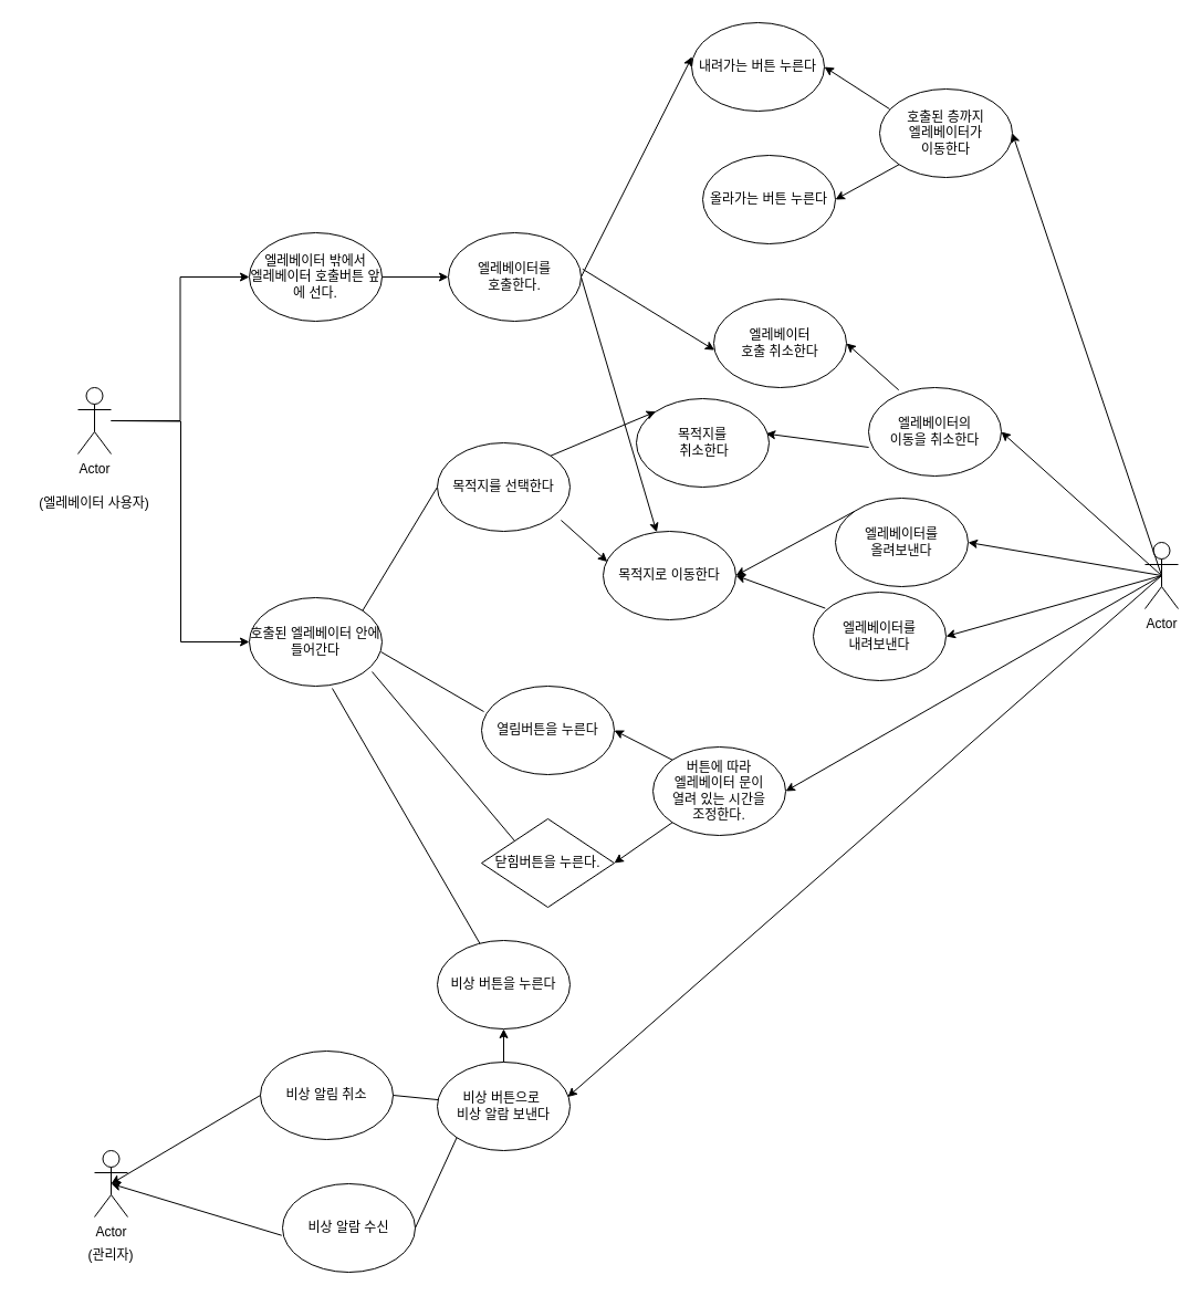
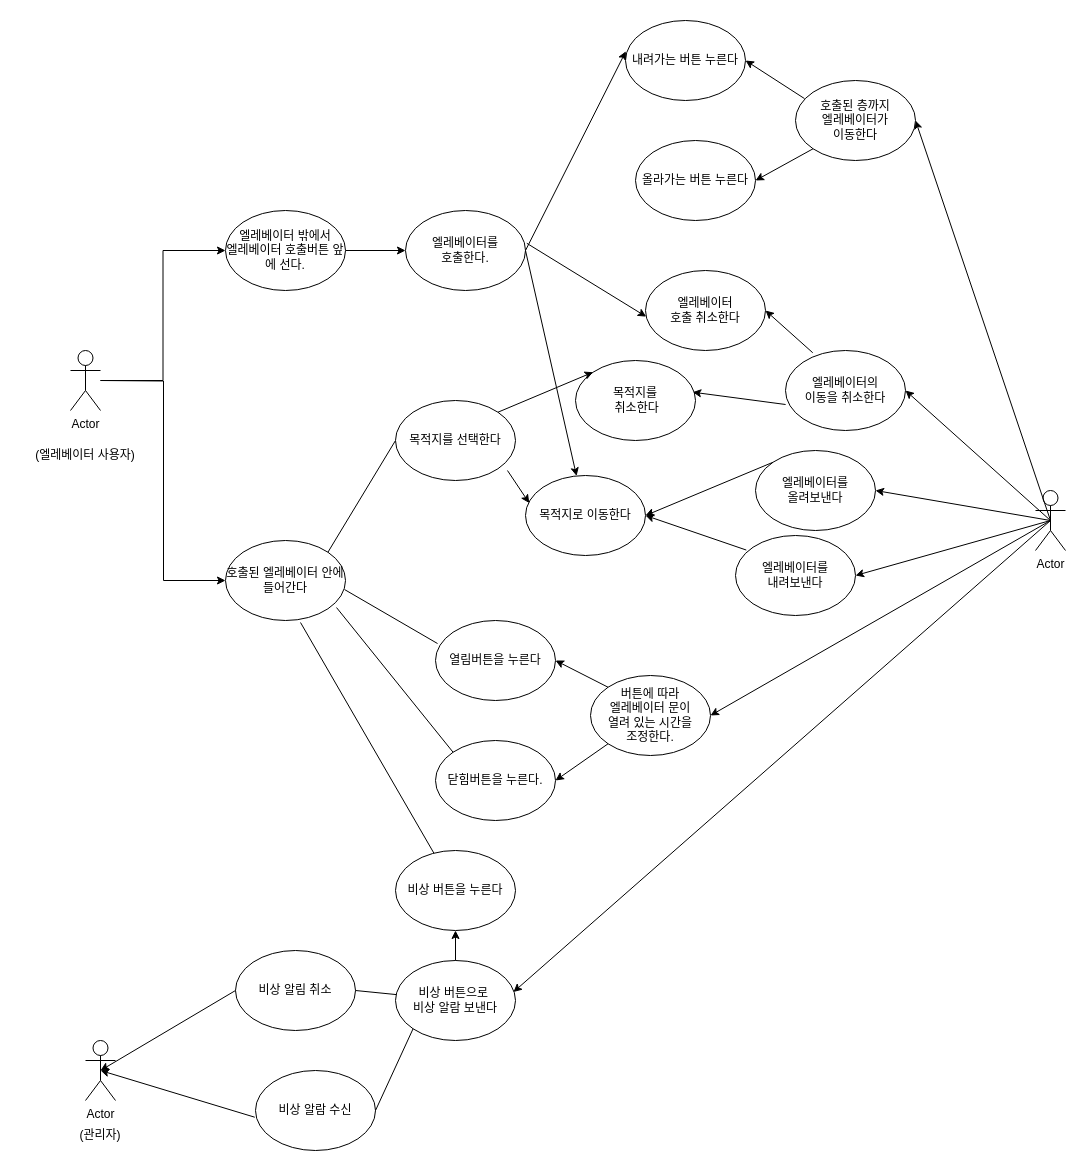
- <mxCell id="11" value="목적지로 이동한다" style="ellipse;whiteSpace=wrap;html=1;" parent="1" vertex="1"><mxGeometry x="545" y="480" width="120" height="80" as="geometry" /></mxCell>
+ <mxCell id="11" value="목적지로 이동한다" style="ellipse;whiteSpace=wrap;html=1;" parent="1" vertex="1"><mxGeometry x="525" y="475" width="120" height="80" as="geometry" /></mxCell>
- <mxCell id="14" value="닫힘버튼을 누른다." style="rhombus;whiteSpace=wrap;html=1;" parent="1" vertex="1"><mxGeometry x="435" y="740" width="120" height="80" as="geometry" /></mxCell>
+ <mxCell id="14" value="닫힘버튼을 누른다." style="ellipse;whiteSpace=wrap;html=1;" parent="1" vertex="1"><mxGeometry x="435" y="740" width="120" height="80" as="geometry" /></mxCell>
